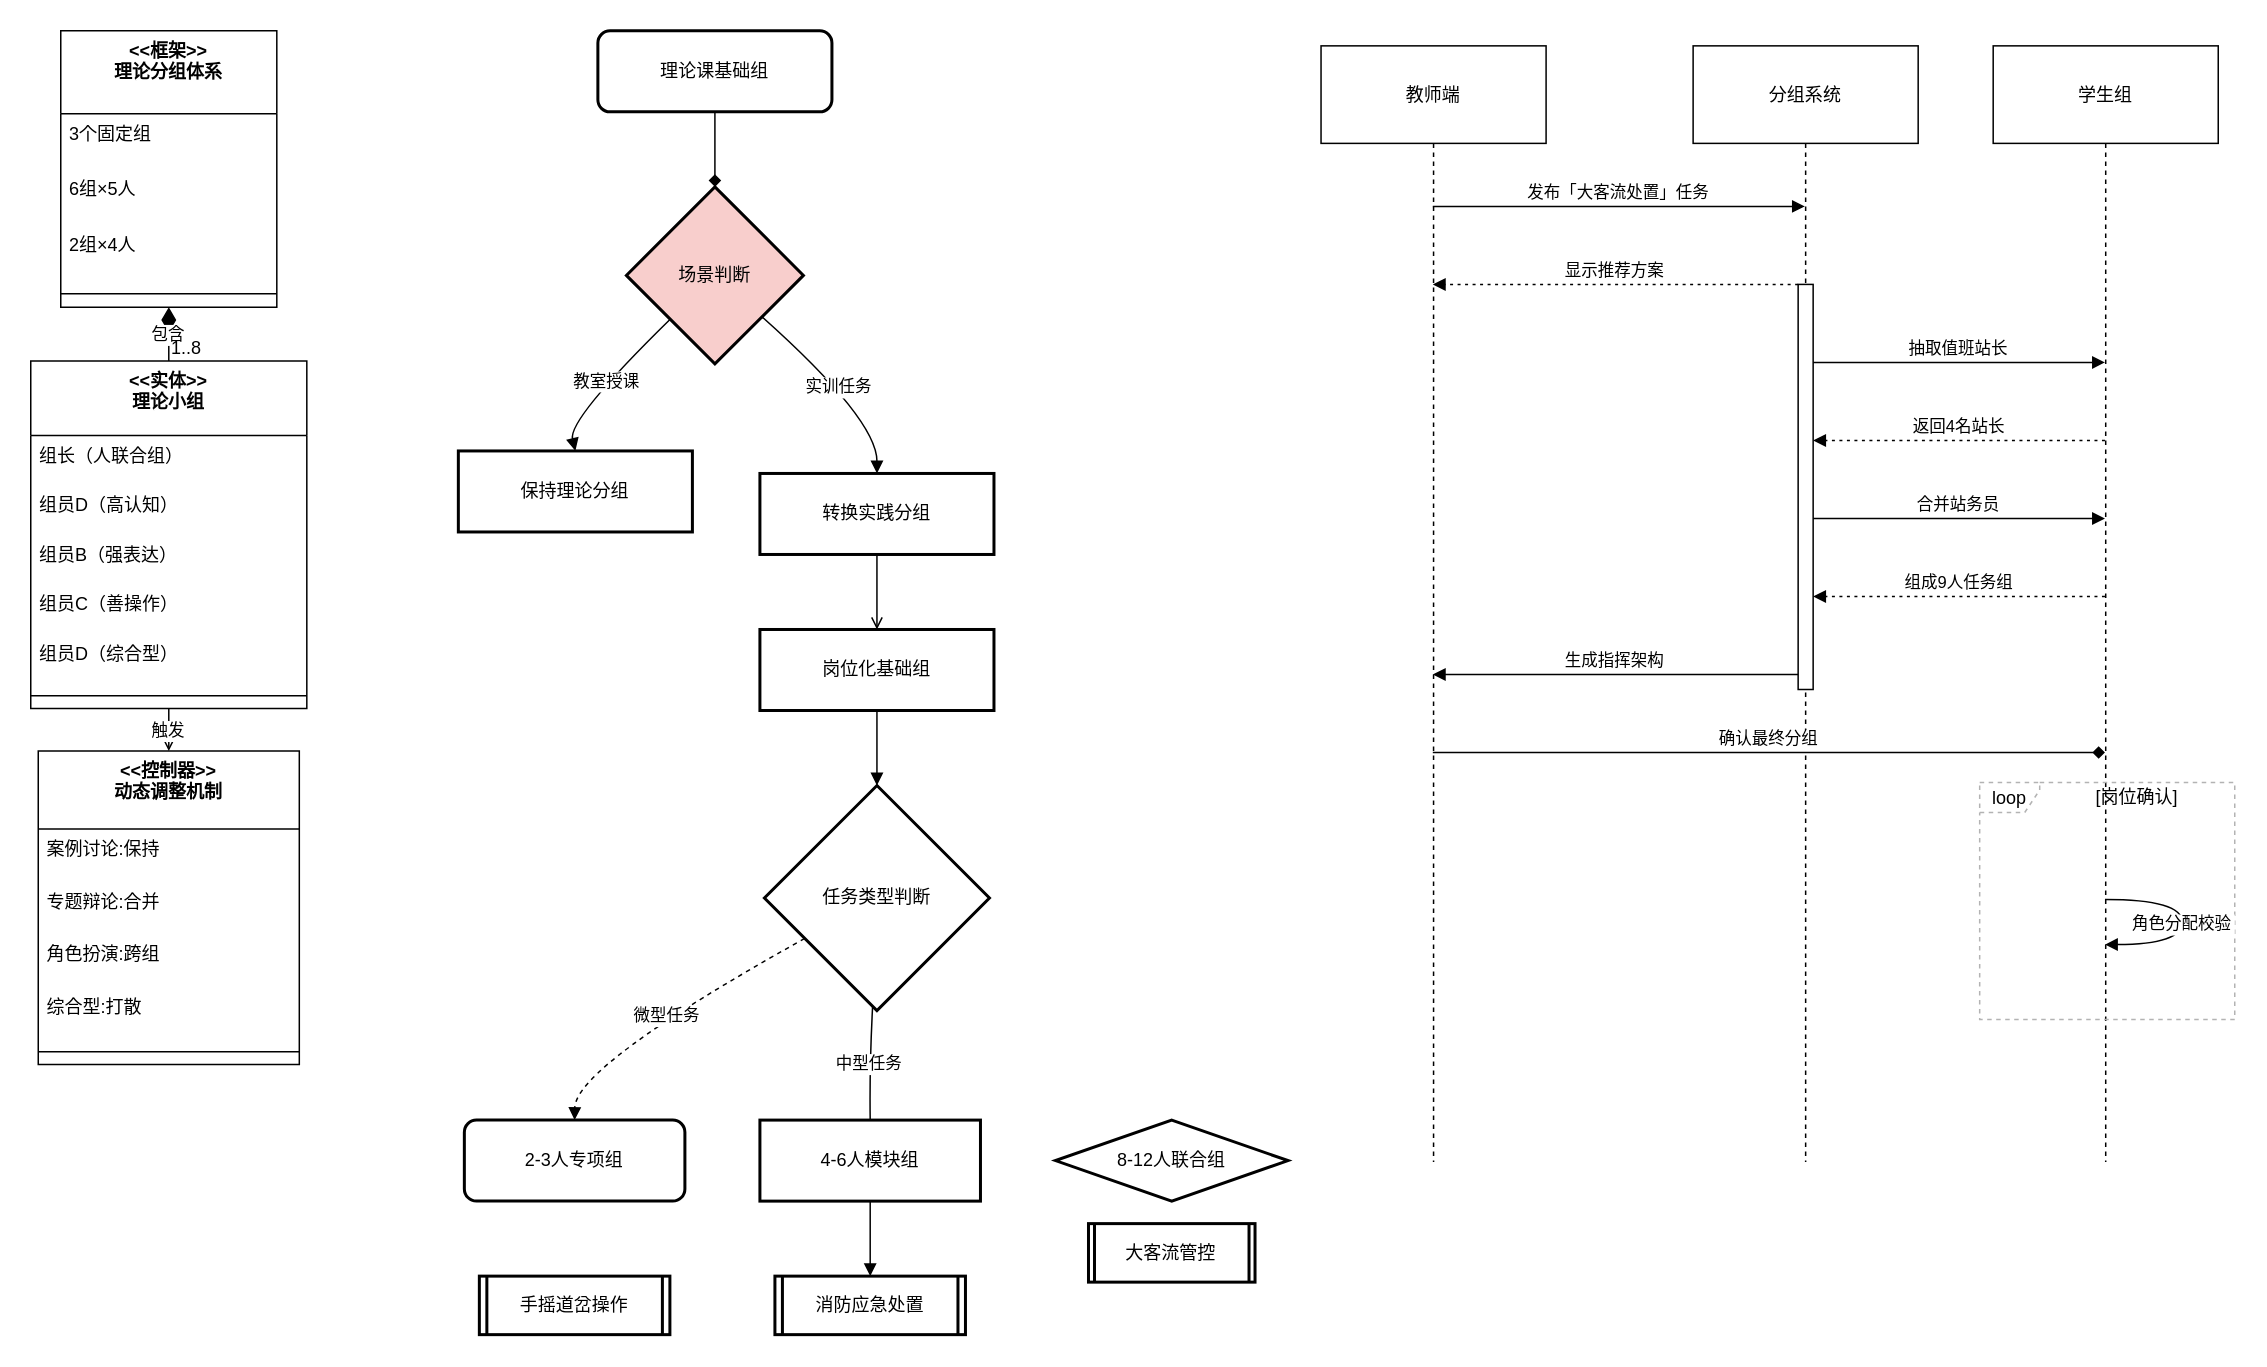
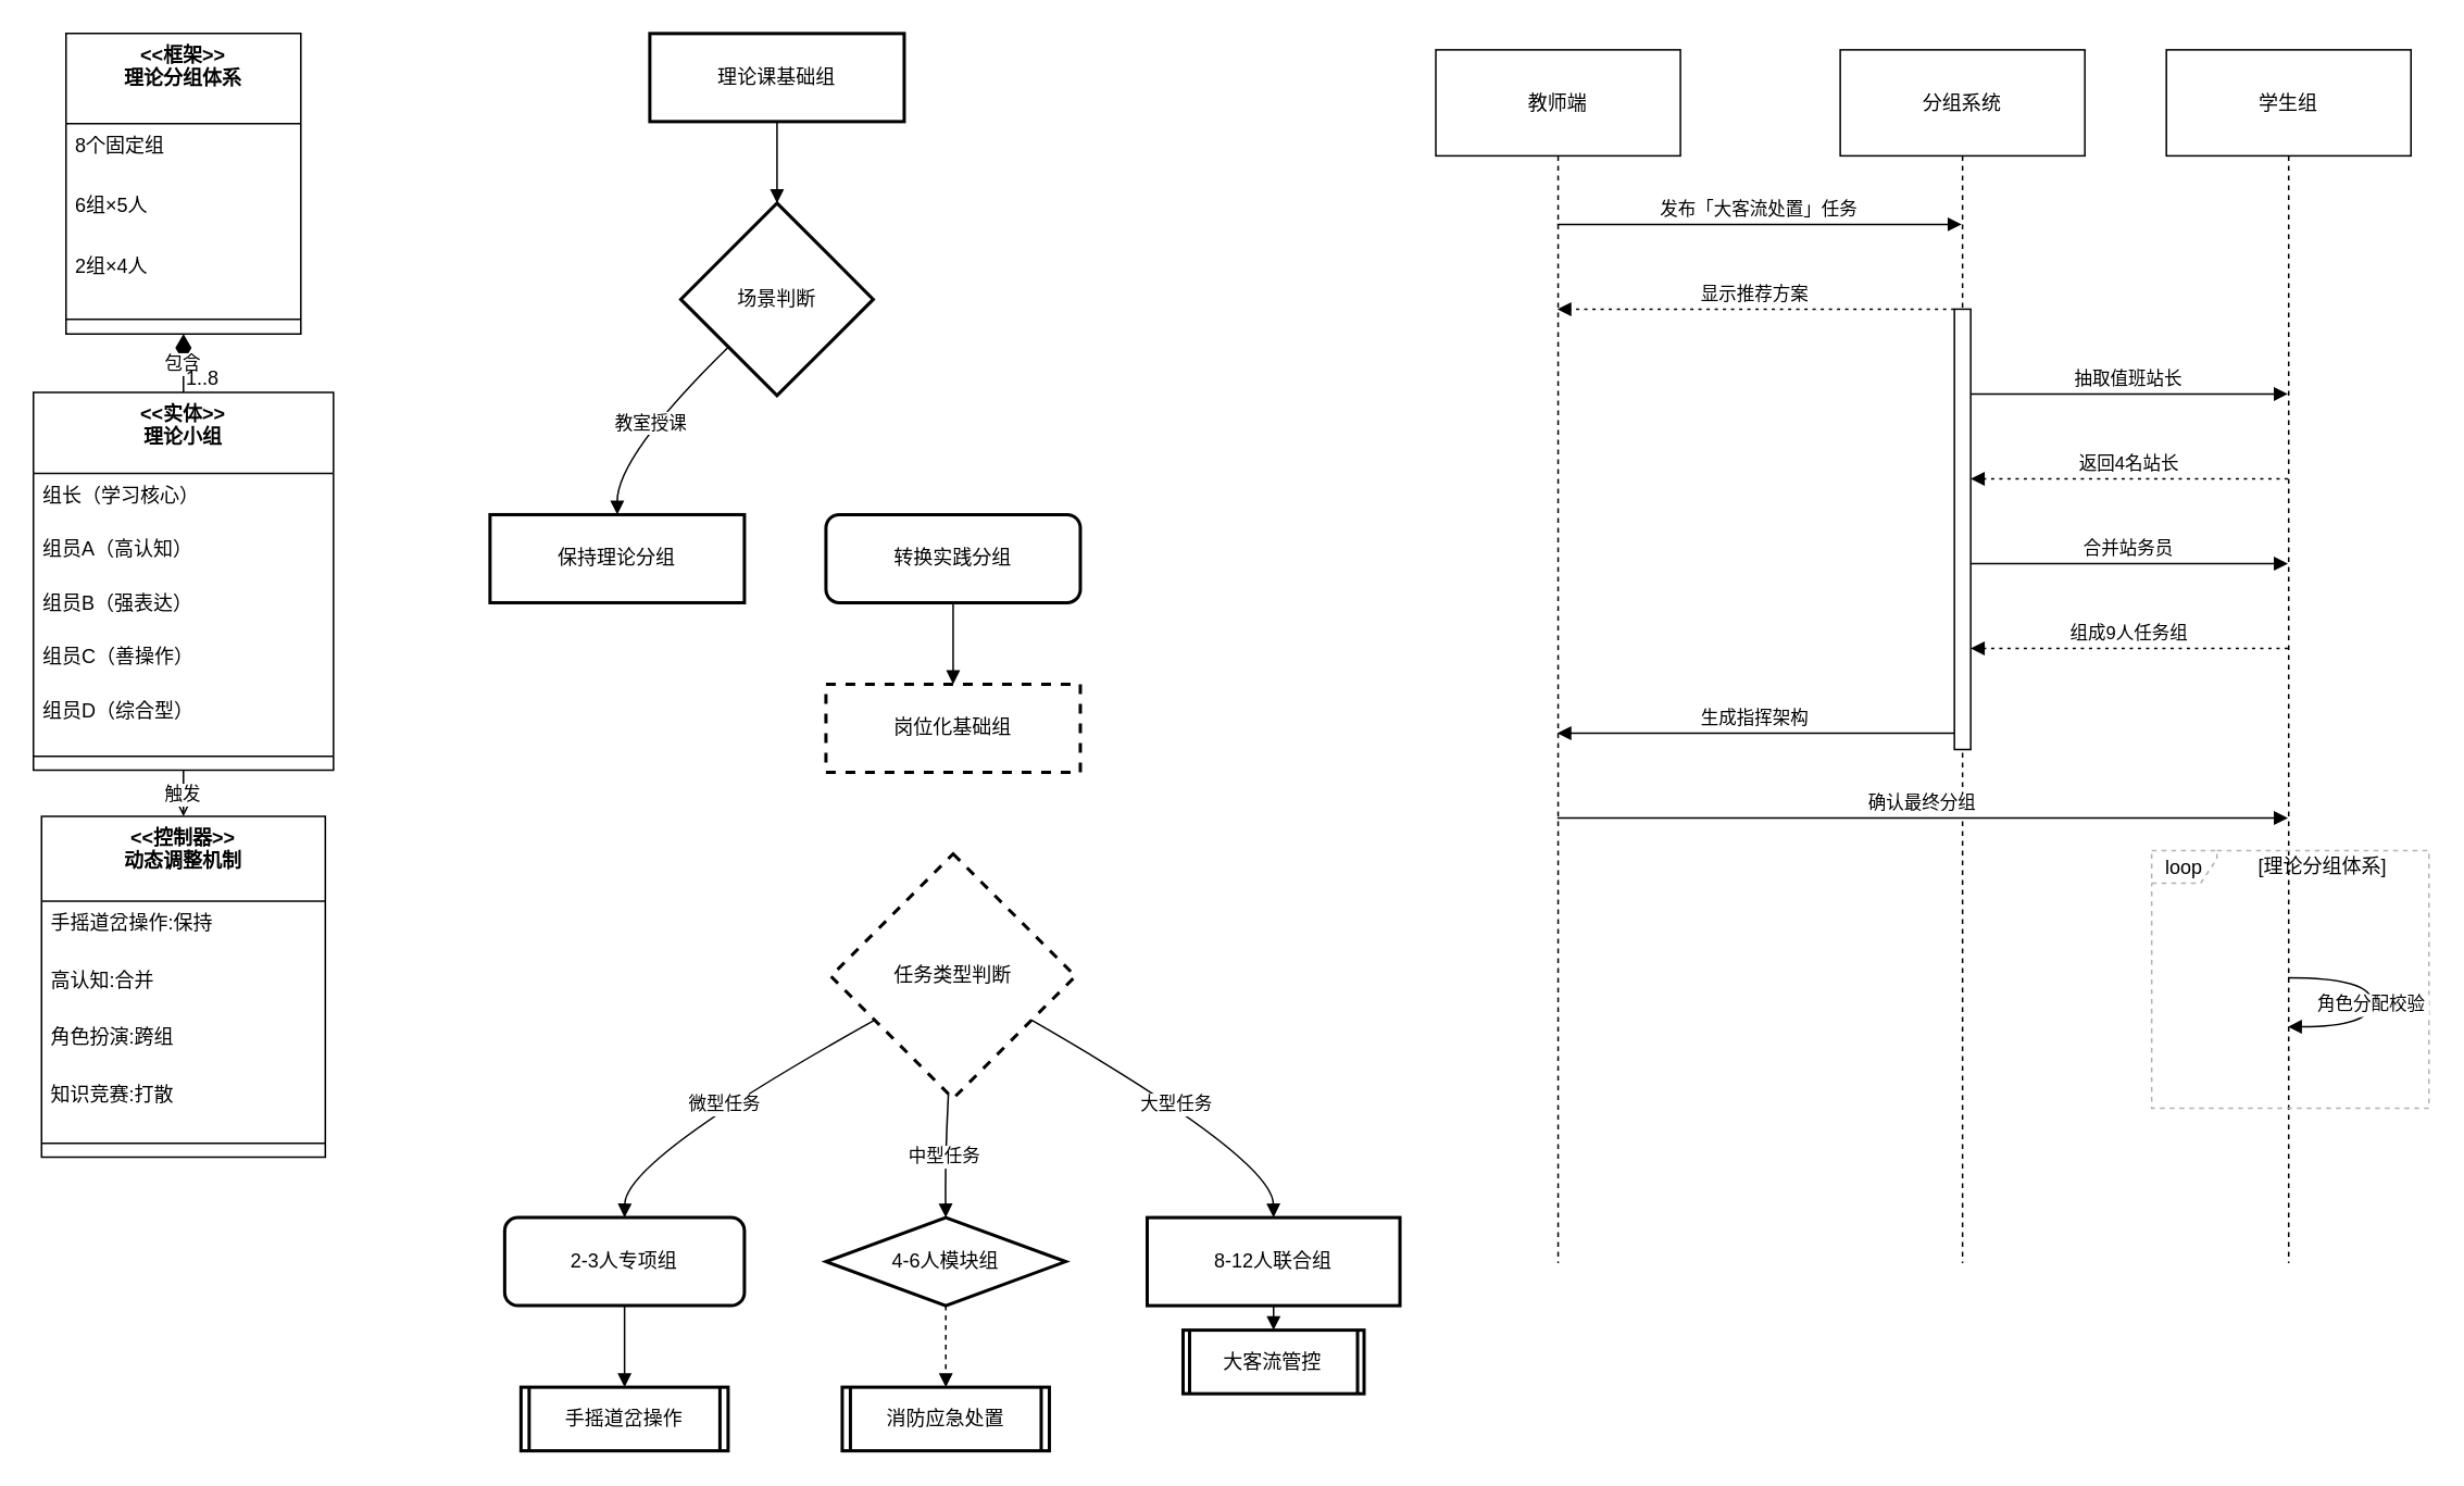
- <mxCell id="23" value="理论课基础组" style="whiteSpace=wrap;strokeWidth=2;rounded=1;" vertex="1" parent="1"><mxGeometry x="398" y="20" width="156" height="54" as="geometry" /></mxCell>
+ <mxCell id="23" value="理论课基础组" style="whiteSpace=wrap;strokeWidth=2;" vertex="1" parent="1"><mxGeometry x="398" y="20" width="156" height="54" as="geometry" /></mxCell>
- <mxCell id="3" value="3个固定组" style="text;strokeColor=none;fillColor=none;align=left;verticalAlign=top;spacingLeft=4;spacingRight=4;overflow=hidden;rotatable=0;points=[[0,0.5],[1,0.5]];portConstraint=eastwest;" vertex="1" parent="2"><mxGeometry y="55.2" width="144" height="37" as="geometry" /></mxCell>
+ <mxCell id="3" value="8个固定组" style="text;strokeColor=none;fillColor=none;align=left;verticalAlign=top;spacingLeft=4;spacingRight=4;overflow=hidden;rotatable=0;points=[[0,0.5],[1,0.5]];portConstraint=eastwest;" vertex="1" parent="2"><mxGeometry y="55.2" width="144" height="37" as="geometry" /></mxCell>
- <mxCell id="35" value="" style="curved=1;startArrow=none;endArrow=diamond;exitX=0.5;exitY=1;entryX=0.5;entryY=0;rounded=0;" edge="1" parent="1" source="23" target="24"><mxGeometry relative="1" as="geometry"><Array as="points" /></mxGeometry></mxCell>
+ <mxCell id="35" value="" style="curved=1;startArrow=none;endArrow=block;exitX=0.5;exitY=1;entryX=0.5;entryY=0;rounded=0;" edge="1" parent="1" source="23" target="24"><mxGeometry relative="1" as="geometry"><Array as="points" /></mxGeometry></mxCell>
- <mxCell id="24" value="场景判断" style="rhombus;strokeWidth=2;whiteSpace=wrap;fillColor=#f8cecc;" vertex="1" parent="1"><mxGeometry x="417" y="124" width="118" height="118" as="geometry" /></mxCell>
+ <mxCell id="24" value="场景判断" style="rhombus;strokeWidth=2;whiteSpace=wrap;" vertex="1" parent="1"><mxGeometry x="417" y="124" width="118" height="118" as="geometry" /></mxCell>
- <mxCell id="37" value="实训任务" style="curved=1;startArrow=none;endArrow=block;exitX=1;exitY=0.94;entryX=0.5;entryY=0;rounded=0;" edge="1" parent="1" source="24" target="26"><mxGeometry relative="1" as="geometry"><Array as="points"><mxPoint x="584" y="279" /></Array></mxGeometry></mxCell>
- <mxCell id="8" value="组长（人联合组）" style="text;strokeColor=none;fillColor=none;align=left;verticalAlign=top;spacingLeft=4;spacingRight=4;overflow=hidden;rotatable=0;points=[[0,0.5],[1,0.5]];portConstraint=eastwest;" vertex="1" parent="7"><mxGeometry y="49.714" width="184" height="33" as="geometry" /></mxCell>
+ <mxCell id="8" value="组长（学习核心）" style="text;strokeColor=none;fillColor=none;align=left;verticalAlign=top;spacingLeft=4;spacingRight=4;overflow=hidden;rotatable=0;points=[[0,0.5],[1,0.5]];portConstraint=eastwest;" vertex="1" parent="7"><mxGeometry y="49.714" width="184" height="33" as="geometry" /></mxCell>
- <mxCell id="25" value="保持理论分组" style="whiteSpace=wrap;strokeWidth=2;" vertex="1" parent="1"><mxGeometry x="305" y="300" width="156" height="54" as="geometry" /></mxCell>
+ <mxCell id="25" value="保持理论分组" style="whiteSpace=wrap;strokeWidth=2;" vertex="1" parent="1"><mxGeometry x="300" y="315" width="156" height="54" as="geometry" /></mxCell>
- <mxCell id="9" value="组员D（高认知）" style="text;strokeColor=none;fillColor=none;align=left;verticalAlign=top;spacingLeft=4;spacingRight=4;overflow=hidden;rotatable=0;points=[[0,0.5],[1,0.5]];portConstraint=eastwest;" vertex="1" parent="7"><mxGeometry y="82.714" width="184" height="33" as="geometry" /></mxCell>
+ <mxCell id="9" value="组员A（高认知）" style="text;strokeColor=none;fillColor=none;align=left;verticalAlign=top;spacingLeft=4;spacingRight=4;overflow=hidden;rotatable=0;points=[[0,0.5],[1,0.5]];portConstraint=eastwest;" vertex="1" parent="7"><mxGeometry y="82.714" width="184" height="33" as="geometry" /></mxCell>
- <mxCell id="26" value="转换实践分组" style="whiteSpace=wrap;strokeWidth=2;" vertex="1" parent="1"><mxGeometry x="506" y="315" width="156" height="54" as="geometry" /></mxCell>
+ <mxCell id="26" value="转换实践分组" style="whiteSpace=wrap;strokeWidth=2;rounded=1;" vertex="1" parent="1"><mxGeometry x="506" y="315" width="156" height="54" as="geometry" /></mxCell>
- <mxCell id="38" value="" style="curved=1;startArrow=none;endArrow=open;exitX=0.5;exitY=1;entryX=0.5;entryY=0;rounded=0;" edge="1" parent="1" source="26" target="27"><mxGeometry relative="1" as="geometry"><Array as="points" /></mxGeometry></mxCell>
+ <mxCell id="38" value="" style="curved=1;startArrow=none;endArrow=block;exitX=0.5;exitY=1;entryX=0.5;entryY=0;rounded=0;" edge="1" parent="1" source="26" target="27"><mxGeometry relative="1" as="geometry"><Array as="points" /></mxGeometry></mxCell>
- <mxCell id="27" value="岗位化基础组" style="whiteSpace=wrap;strokeWidth=2;" vertex="1" parent="1"><mxGeometry x="506" y="419" width="156" height="54" as="geometry" /></mxCell>
+ <mxCell id="27" value="岗位化基础组" style="whiteSpace=wrap;strokeWidth=2;dashed=1;" vertex="1" parent="1"><mxGeometry x="506" y="419" width="156" height="54" as="geometry" /></mxCell>
- <mxCell id="39" value="" style="curved=1;startArrow=none;endArrow=block;exitX=0.5;exitY=1;entryX=0.5;entryY=0;rounded=0;" edge="1" parent="1" source="27" target="28"><mxGeometry relative="1" as="geometry"><Array as="points" /></mxGeometry></mxCell>
- <mxCell id="59" value="确认最终分组" style="verticalAlign=bottom;edgeStyle=elbowEdgeStyle;elbow=vertical;curved=0;rounded=0;endArrow=diamond;" edge="1" parent="1" source="46" target="49"><mxGeometry relative="1" as="geometry"><Array as="points"><mxPoint x="1188" y="501" /></Array></mxGeometry></mxCell>
+ <mxCell id="59" value="确认最终分组" style="verticalAlign=bottom;edgeStyle=elbowEdgeStyle;elbow=vertical;curved=0;rounded=0;endArrow=block;" edge="1" parent="1" source="46" target="49"><mxGeometry relative="1" as="geometry"><Array as="points"><mxPoint x="1188" y="501" /></Array></mxGeometry></mxCell>
- <mxCell id="51" value="[岗位确认]" style="text;strokeColor=none;fillColor=none;align=center;verticalAlign=middle;whiteSpace=wrap;" vertex="1" parent="50"><mxGeometry x="40" width="130" height="20" as="geometry" /></mxCell>
+ <mxCell id="51" value="[理论分组体系]" style="text;strokeColor=none;fillColor=none;align=center;verticalAlign=middle;whiteSpace=wrap;" vertex="1" parent="50"><mxGeometry x="40" width="130" height="20" as="geometry" /></mxCell>
- <mxCell id="15" value="案例讨论:保持" style="text;strokeColor=none;fillColor=none;align=left;verticalAlign=top;spacingLeft=4;spacingRight=4;overflow=hidden;rotatable=0;points=[[0,0.5],[1,0.5]];portConstraint=eastwest;" vertex="1" parent="14"><mxGeometry y="52" width="174" height="35" as="geometry" /></mxCell>
+ <mxCell id="15" value="手摇道岔操作:保持" style="text;strokeColor=none;fillColor=none;align=left;verticalAlign=top;spacingLeft=4;spacingRight=4;overflow=hidden;rotatable=0;points=[[0,0.5],[1,0.5]];portConstraint=eastwest;" vertex="1" parent="14"><mxGeometry y="52" width="174" height="35" as="geometry" /></mxCell>
- <mxCell id="28" value="任务类型判断" style="rhombus;strokeWidth=2;whiteSpace=wrap;" vertex="1" parent="1"><mxGeometry x="509" y="523" width="150" height="150" as="geometry" /></mxCell>
+ <mxCell id="28" value="任务类型判断" style="rhombus;strokeWidth=2;whiteSpace=wrap;dashed=1;" vertex="1" parent="1"><mxGeometry x="509" y="523" width="150" height="150" as="geometry" /></mxCell>
- <mxCell id="16" value="专题辩论:合并" style="text;strokeColor=none;fillColor=none;align=left;verticalAlign=top;spacingLeft=4;spacingRight=4;overflow=hidden;rotatable=0;points=[[0,0.5],[1,0.5]];portConstraint=eastwest;" vertex="1" parent="14"><mxGeometry y="87" width="174" height="35" as="geometry" /></mxCell>
+ <mxCell id="16" value="高认知:合并" style="text;strokeColor=none;fillColor=none;align=left;verticalAlign=top;spacingLeft=4;spacingRight=4;overflow=hidden;rotatable=0;points=[[0,0.5],[1,0.5]];portConstraint=eastwest;" vertex="1" parent="14"><mxGeometry y="87" width="174" height="35" as="geometry" /></mxCell>
- <mxCell id="40" value="微型任务" style="curved=1;startArrow=none;endArrow=block;exitX=0;exitY=0.78;entryX=0.5;entryY=0;rounded=0;dashed=1;" edge="1" parent="1" source="28" target="29"><mxGeometry relative="1" as="geometry"><Array as="points"><mxPoint x="383" y="710" /></Array></mxGeometry></mxCell>
+ <mxCell id="40" value="微型任务" style="curved=1;startArrow=none;endArrow=block;exitX=0;exitY=0.78;entryX=0.5;entryY=0;rounded=0;" edge="1" parent="1" source="28" target="29"><mxGeometry relative="1" as="geometry"><Array as="points"><mxPoint x="383" y="710" /></Array></mxGeometry></mxCell>
- <mxCell id="18" value="综合型:打散" style="text;strokeColor=none;fillColor=none;align=left;verticalAlign=top;spacingLeft=4;spacingRight=4;overflow=hidden;rotatable=0;points=[[0,0.5],[1,0.5]];portConstraint=eastwest;" vertex="1" parent="14"><mxGeometry y="157" width="174" height="35" as="geometry" /></mxCell>
+ <mxCell id="18" value="知识竞赛:打散" style="text;strokeColor=none;fillColor=none;align=left;verticalAlign=top;spacingLeft=4;spacingRight=4;overflow=hidden;rotatable=0;points=[[0,0.5],[1,0.5]];portConstraint=eastwest;" vertex="1" parent="14"><mxGeometry y="157" width="174" height="35" as="geometry" /></mxCell>
+ <mxCell id="42" value="大型任务" style="curved=1;startArrow=none;endArrow=block;exitX=1;exitY=0.78;entryX=0.5;entryY=0;rounded=0;" edge="1" parent="1" source="28" target="31"><mxGeometry relative="1" as="geometry"><Array as="points"><mxPoint x="780" y="710" /></Array></mxGeometry></mxCell>
- <mxCell id="41" value="中型任务" style="curved=1;startArrow=none;endArrow=none;exitX=0.48;exitY=1;entryX=0.5;entryY=0;rounded=0;" edge="1" parent="1" source="28" target="30"><mxGeometry relative="1" as="geometry"><Array as="points"><mxPoint x="579" y="710" /></Array></mxGeometry></mxCell>
+ <mxCell id="41" value="中型任务" style="curved=1;startArrow=none;endArrow=block;exitX=0.48;exitY=1;entryX=0.5;entryY=0;rounded=0;" edge="1" parent="1" source="28" target="30"><mxGeometry relative="1" as="geometry"><Array as="points"><mxPoint x="579" y="710" /></Array></mxGeometry></mxCell>
- <mxCell id="30" value="4-6人模块组" style="whiteSpace=wrap;strokeWidth=2;" vertex="1" parent="1"><mxGeometry x="506" y="746" width="147" height="54" as="geometry" /></mxCell>
+ <mxCell id="30" value="4-6人模块组" style="rhombus;whiteSpace=wrap;strokeWidth=2;" vertex="1" parent="1"><mxGeometry x="506" y="746" width="147" height="54" as="geometry" /></mxCell>
- <mxCell id="31" value="8-12人联合组" style="rhombus;whiteSpace=wrap;strokeWidth=2;" vertex="1" parent="1"><mxGeometry x="703" y="746" width="155" height="54" as="geometry" /></mxCell>
+ <mxCell id="31" value="8-12人联合组" style="whiteSpace=wrap;strokeWidth=2;" vertex="1" parent="1"><mxGeometry x="703" y="746" width="155" height="54" as="geometry" /></mxCell>
+ <mxCell id="45" value="" style="curved=1;startArrow=none;endArrow=block;exitX=0.5;exitY=1;entryX=0.5;entryY=0;rounded=0;" edge="1" parent="1" source="31" target="34"><mxGeometry relative="1" as="geometry"><Array as="points" /></mxGeometry></mxCell>
+ <mxCell id="43" value="" style="curved=1;startArrow=none;endArrow=block;exitX=0.5;exitY=1;entryX=0.5;entryY=0;rounded=0;" edge="1" parent="1" source="29" target="32"><mxGeometry relative="1" as="geometry"><Array as="points" /></mxGeometry></mxCell>
- <mxCell id="44" value="" style="curved=1;startArrow=none;endArrow=block;exitX=0.5;exitY=1;entryX=0.5;entryY=0;rounded=0;" edge="1" parent="1" source="30" target="33"><mxGeometry relative="1" as="geometry"><Array as="points" /></mxGeometry></mxCell>
+ <mxCell id="44" value="" style="curved=1;startArrow=none;endArrow=block;exitX=0.5;exitY=1;entryX=0.5;entryY=0;rounded=0;dashed=1;" edge="1" parent="1" source="30" target="33"><mxGeometry relative="1" as="geometry"><Array as="points" /></mxGeometry></mxCell>
